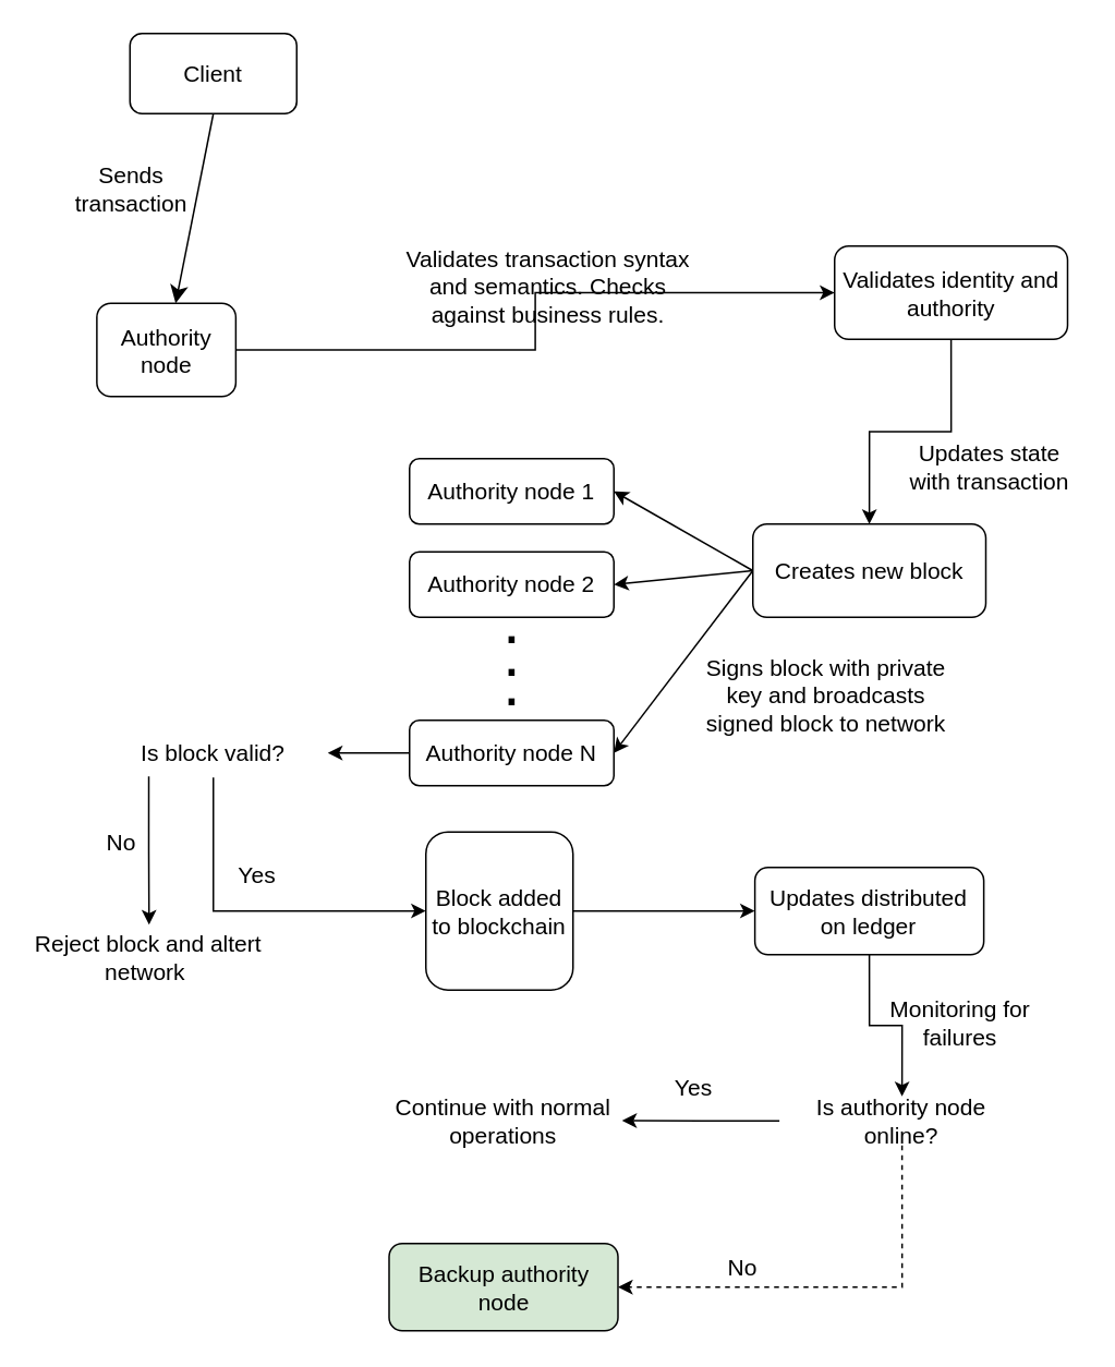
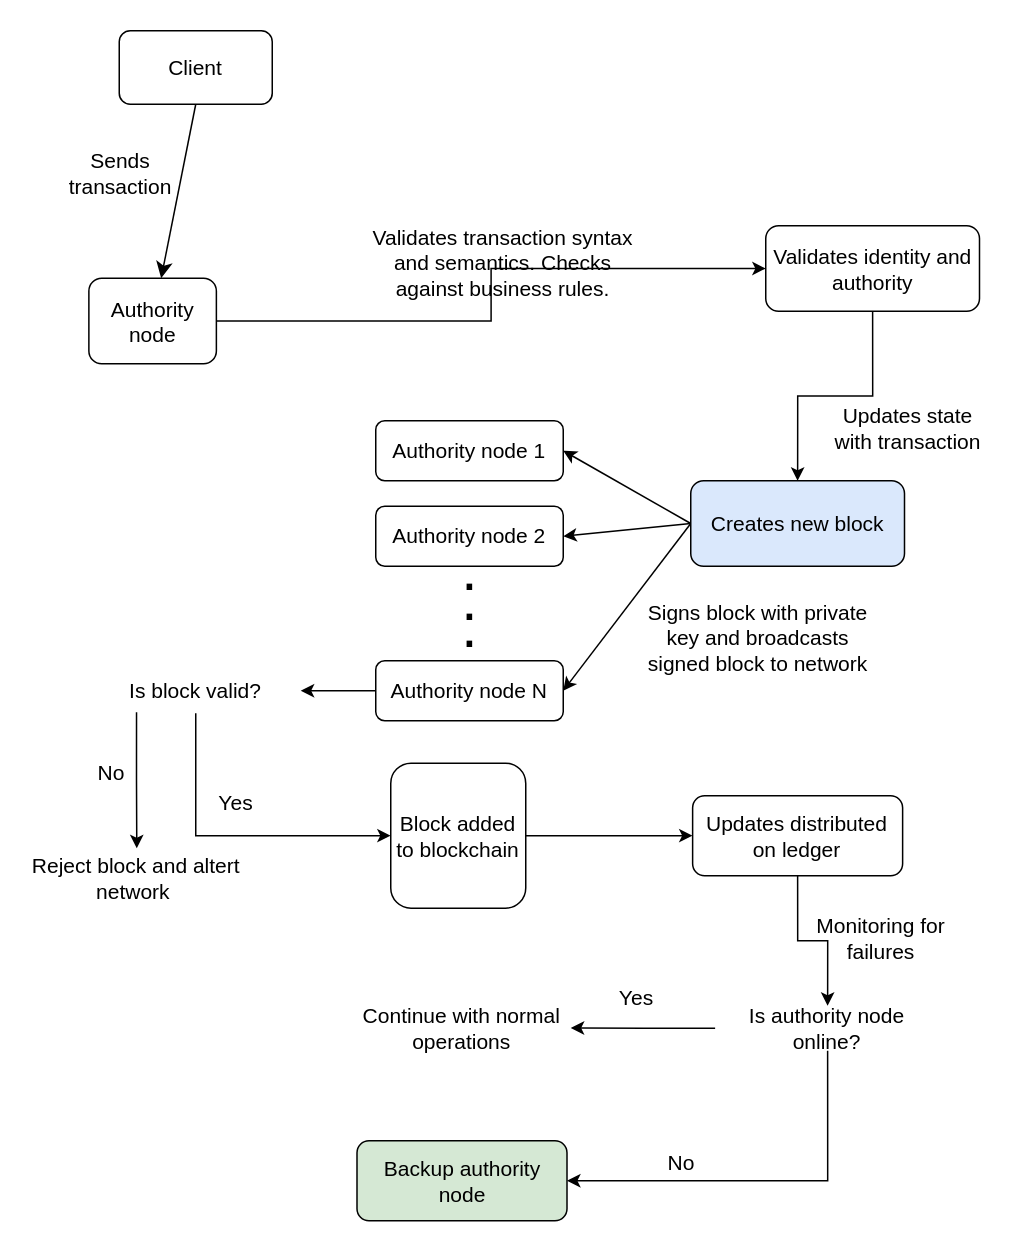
- <mxCell id="13" value="&lt;font style=&quot;font-size: 14px;&quot;&gt;Creates new block&lt;/font&gt;" style="rounded=1;whiteSpace=wrap;html=1;" vertex="1" parent="1"><mxGeometry x="460" y="320" width="142.5" height="57" as="geometry" /></mxCell>
+ <mxCell id="13" value="&lt;font style=&quot;font-size: 14px;&quot;&gt;Creates new block&lt;/font&gt;" style="rounded=1;whiteSpace=wrap;html=1;fillColor=#dae8fc;" vertex="1" parent="1"><mxGeometry x="460" y="320" width="142.5" height="57" as="geometry" /></mxCell>
- <mxCell id="35" style="edgeStyle=orthogonalEdgeStyle;rounded=0;orthogonalLoop=1;jettySize=auto;html=1;exitX=0.5;exitY=1;exitDx=0;exitDy=0;entryX=1;entryY=0.5;entryDx=0;entryDy=0;dashed=1;" edge="1" parent="1" source="36" target="40"><mxGeometry relative="1" as="geometry" /></mxCell>
+ <mxCell id="35" style="edgeStyle=orthogonalEdgeStyle;rounded=0;orthogonalLoop=1;jettySize=auto;html=1;exitX=0.5;exitY=1;exitDx=0;exitDy=0;entryX=1;entryY=0.5;entryDx=0;entryDy=0;" edge="1" parent="1" source="36" target="40"><mxGeometry relative="1" as="geometry" /></mxCell>
